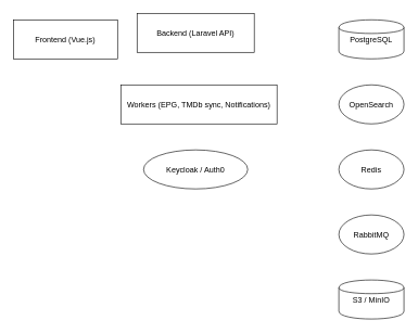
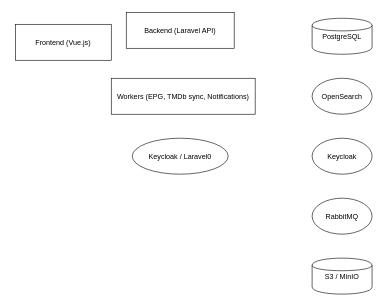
- <mxCell id="2" value="Frontend (Vue.js)" style="shape=rectangle;" vertex="1" parent="1"><mxGeometry x="20" y="30" width="160" height="60" as="geometry" /></mxCell>
+ <mxCell id="2" value="Frontend (Vue.js)" style="shape=rectangle;" vertex="1" parent="1"><mxGeometry x="25" y="40" width="160" height="60" as="geometry" /></mxCell>
- <mxCell id="10" value="Keycloak / Auth0" style="shape=ellipse;" vertex="1" parent="1"><mxGeometry x="220" y="230" width="160" height="60" as="geometry" /></mxCell>
+ <mxCell id="10" value="Keycloak / Laravel0" style="shape=ellipse;" vertex="1" parent="1"><mxGeometry x="220" y="230" width="160" height="60" as="geometry" /></mxCell>
- <mxCell id="7" value="Redis" style="shape=ellipse;" vertex="1" parent="1"><mxGeometry x="520" y="230" width="100" height="60" as="geometry" /></mxCell>
+ <mxCell id="7" value="Keycloak" style="shape=ellipse;" vertex="1" parent="1"><mxGeometry x="520" y="230" width="100" height="60" as="geometry" /></mxCell>
